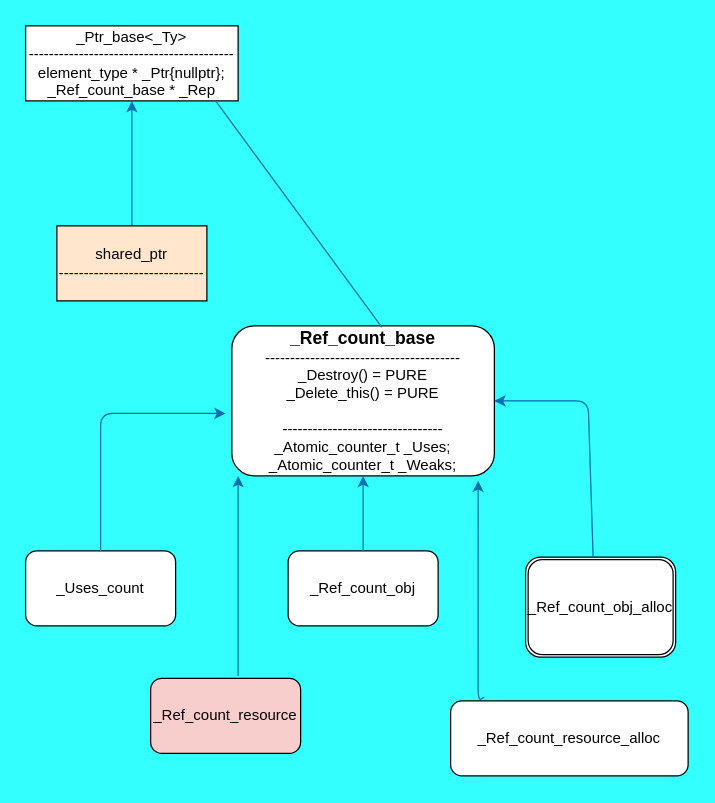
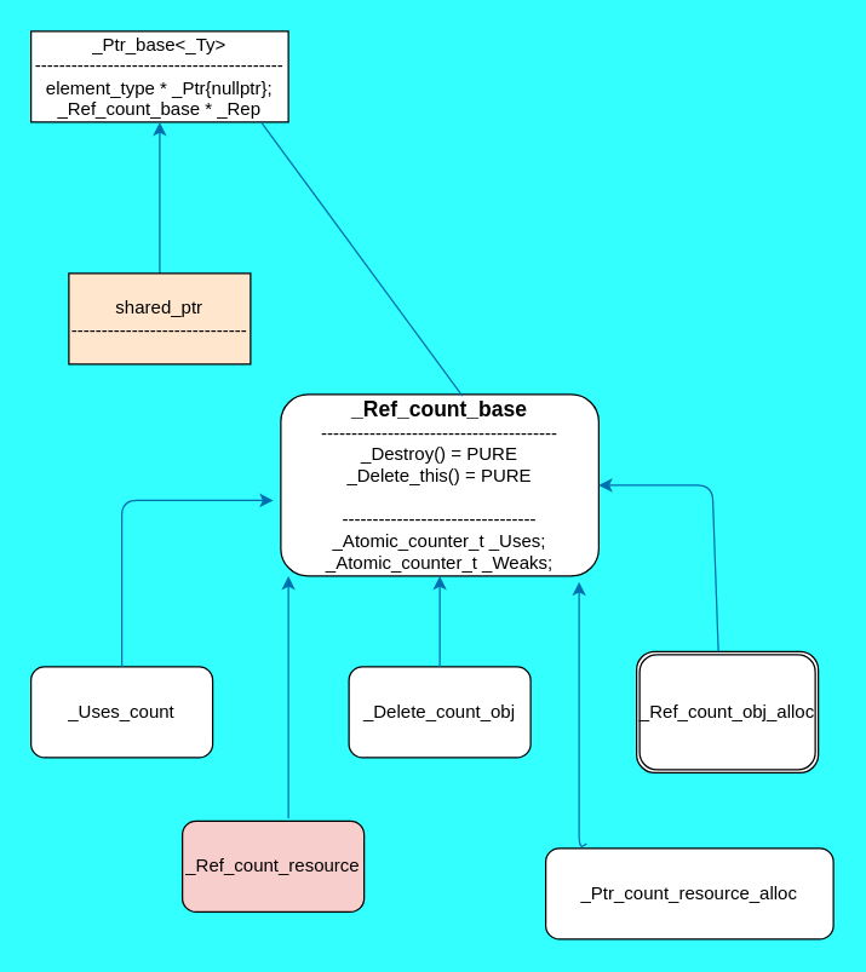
- <mxCell id="10" value="_Ref_count_obj" style="rounded=1;whiteSpace=wrap;html=1;" vertex="1" parent="1"><mxGeometry x="230" y="440" width="120" height="60" as="geometry" /></mxCell>
+ <mxCell id="10" value="_Delete_count_obj" style="rounded=1;whiteSpace=wrap;html=1;" vertex="1" parent="1"><mxGeometry x="230" y="440" width="120" height="60" as="geometry" /></mxCell>
- <mxCell id="11" value="_Ref_count_obj_alloc" style="shape=ext;double=1;rounded=1;whiteSpace=wrap;html=1;" vertex="1" parent="1"><mxGeometry x="420" y="445" width="120" height="80" as="geometry" /></mxCell>
+ <mxCell id="11" value="_Ref_count_obj_alloc" style="shape=ext;double=1;rounded=1;whiteSpace=wrap;html=1;" vertex="1" parent="1"><mxGeometry x="420" y="430" width="120" height="80" as="geometry" /></mxCell>
- <mxCell id="9" value="_Ref_count_resource_alloc" style="rounded=1;whiteSpace=wrap;html=1;" vertex="1" parent="1"><mxGeometry x="360" y="560" width="190" height="60" as="geometry" /></mxCell>
+ <mxCell id="9" value="_Ptr_count_resource_alloc" style="rounded=1;whiteSpace=wrap;html=1;" vertex="1" parent="1"><mxGeometry x="360" y="560" width="190" height="60" as="geometry" /></mxCell>
